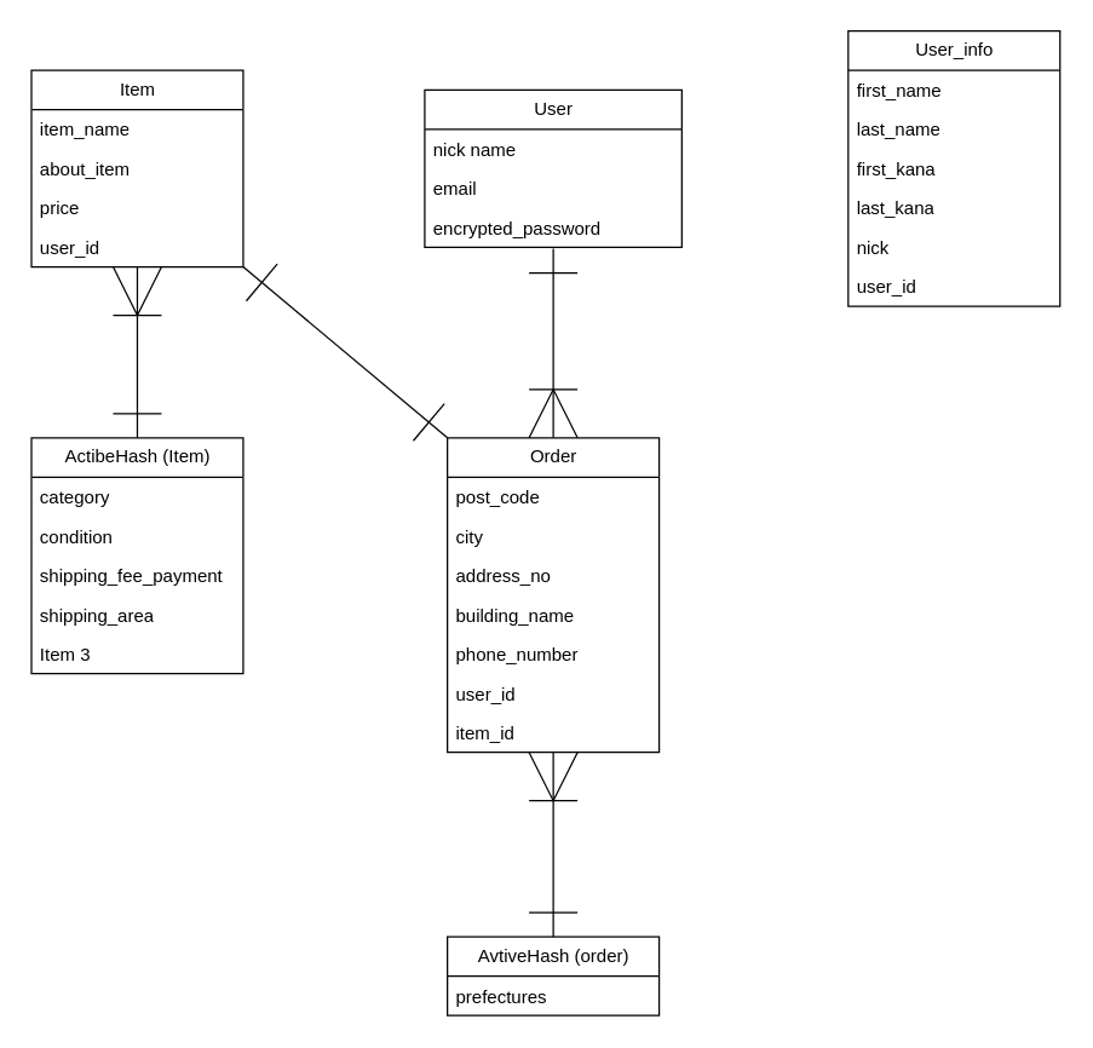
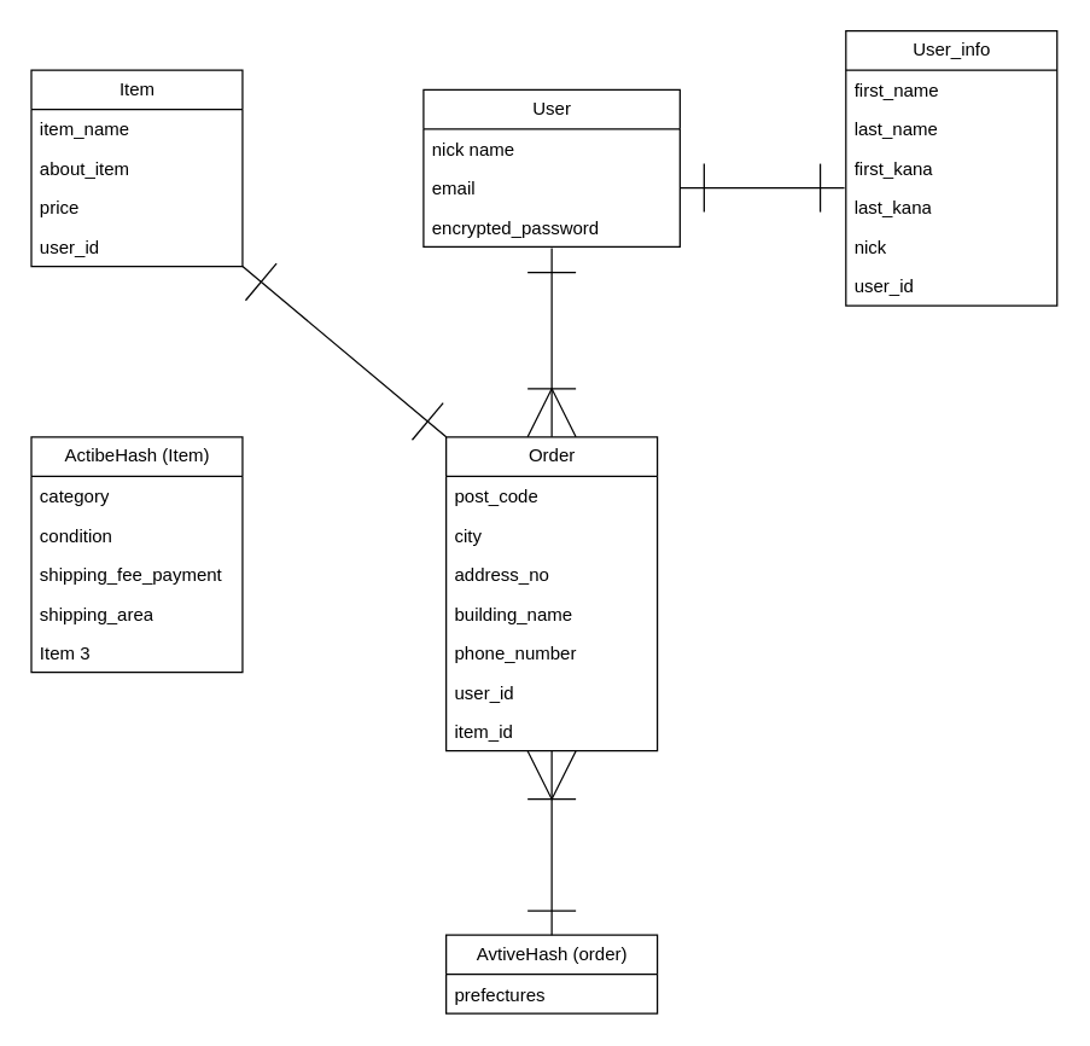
+ <mxCell id="37" style="edgeStyle=none;sketch=0;hachureGap=4;jiggle=2;curveFitting=1;html=1;exitX=1;exitY=0.5;exitDx=0;exitDy=0;entryX=-0.007;entryY=0;entryDx=0;entryDy=0;entryPerimeter=0;fontFamily=Architects Daughter;fontSource=https%3A%2F%2Ffonts.googleapis.com%2Fcss%3Ffamily%3DArchitects%2BDaughter;fontSize=16;startArrow=ERone;startFill=0;endArrow=ERone;endFill=0;startSize=30;endSize=30;sourcePerimeterSpacing=30;targetPerimeterSpacing=13;" parent="1" source="4" target="10" edge="1"><mxGeometry relative="1" as="geometry" /></mxCell>
- <mxCell id="18" style="edgeStyle=none;sketch=0;hachureGap=4;jiggle=2;curveFitting=1;html=1;exitX=0.5;exitY=0;exitDx=0;exitDy=0;fontFamily=Architects Daughter;fontSource=https%3A%2F%2Ffonts.googleapis.com%2Fcss%3Ffamily%3DArchitects%2BDaughter;fontSize=16;startArrow=ERone;startFill=0;endArrow=ERoneToMany;endFill=0;startSize=30;endSize=30;sourcePerimeterSpacing=30;targetPerimeterSpacing=13;entryX=0.5;entryY=1;entryDx=0;entryDy=0;" parent="1" source="19" target="13" edge="1"><mxGeometry relative="1" as="geometry"><mxPoint x="93" y="200" as="targetPoint" /></mxGeometry></mxCell>
